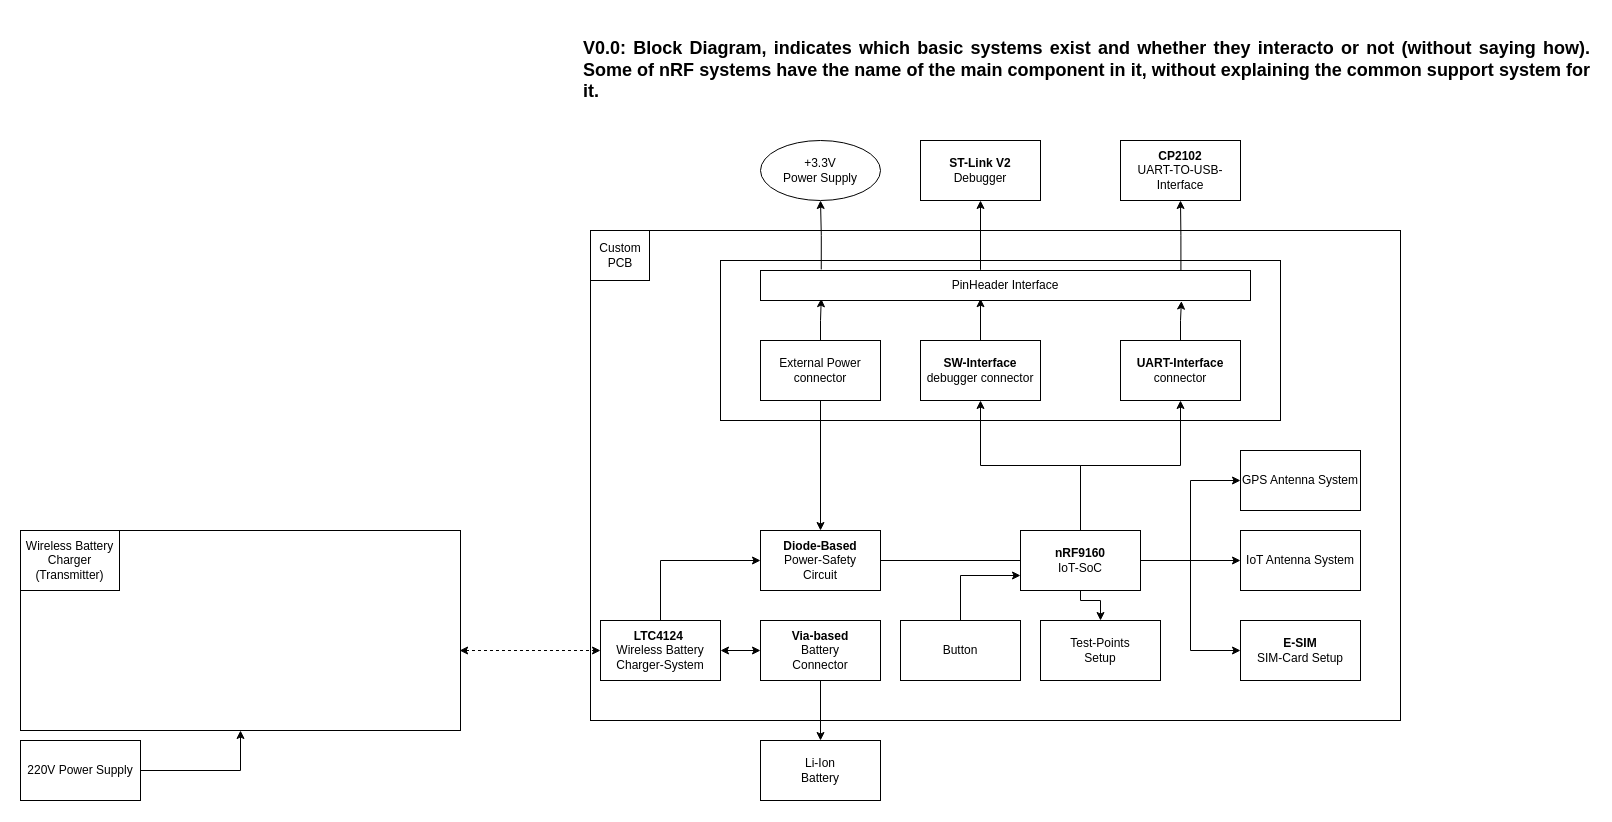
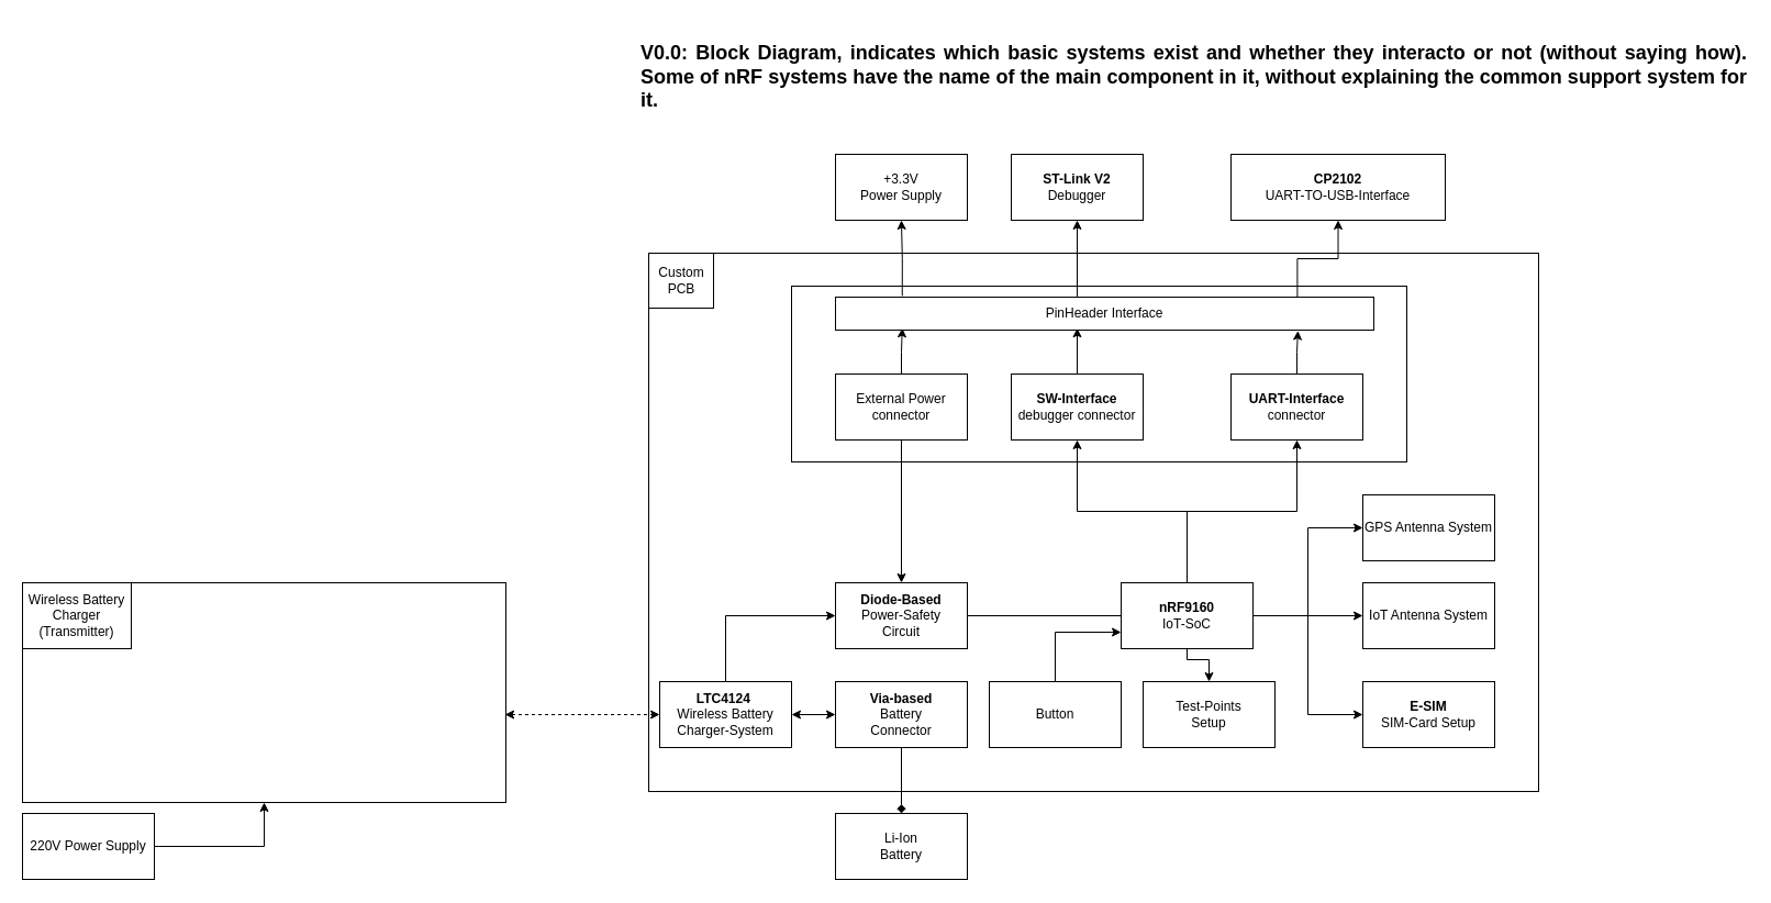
- <mxCell id="30" value="+3.3V&lt;br&gt;Power Supply" style="ellipse;whiteSpace=wrap;html=1;glass=0;fillColor=none;" parent="1" vertex="1"><mxGeometry x="760" y="140" width="120" height="60" as="geometry" /></mxCell>
+ <mxCell id="30" value="+3.3V&lt;br&gt;Power Supply" style="rounded=0;whiteSpace=wrap;html=1;glass=0;fillColor=none;" parent="1" vertex="1"><mxGeometry x="760" y="140" width="120" height="60" as="geometry" /></mxCell>
- <mxCell id="32" value="&lt;b&gt;CP2102&lt;/b&gt;&lt;br&gt;UART-TO-USB-Interface" style="rounded=0;whiteSpace=wrap;html=1;glass=0;fillColor=none;" parent="1" vertex="1"><mxGeometry x="1120" y="140" width="120" height="60" as="geometry" /></mxCell>
+ <mxCell id="32" value="&lt;b&gt;CP2102&lt;/b&gt;&lt;br&gt;UART-TO-USB-Interface" style="rounded=0;whiteSpace=wrap;html=1;glass=0;fillColor=none;" parent="1" vertex="1"><mxGeometry x="1120" y="140" width="195" height="60" as="geometry" /></mxCell>
- <mxCell id="20" style="edgeStyle=orthogonalEdgeStyle;rounded=0;orthogonalLoop=1;jettySize=auto;html=1;entryX=0.5;entryY=0;entryDx=0;entryDy=0;" parent="1" source="21" target="31" edge="1"><mxGeometry relative="1" as="geometry" /></mxCell>
+ <mxCell id="20" style="edgeStyle=orthogonalEdgeStyle;rounded=0;orthogonalLoop=1;jettySize=auto;html=1;entryX=0.5;entryY=0;entryDx=0;entryDy=0;endArrow=diamond;" parent="1" source="21" target="31" edge="1"><mxGeometry relative="1" as="geometry" /></mxCell>
